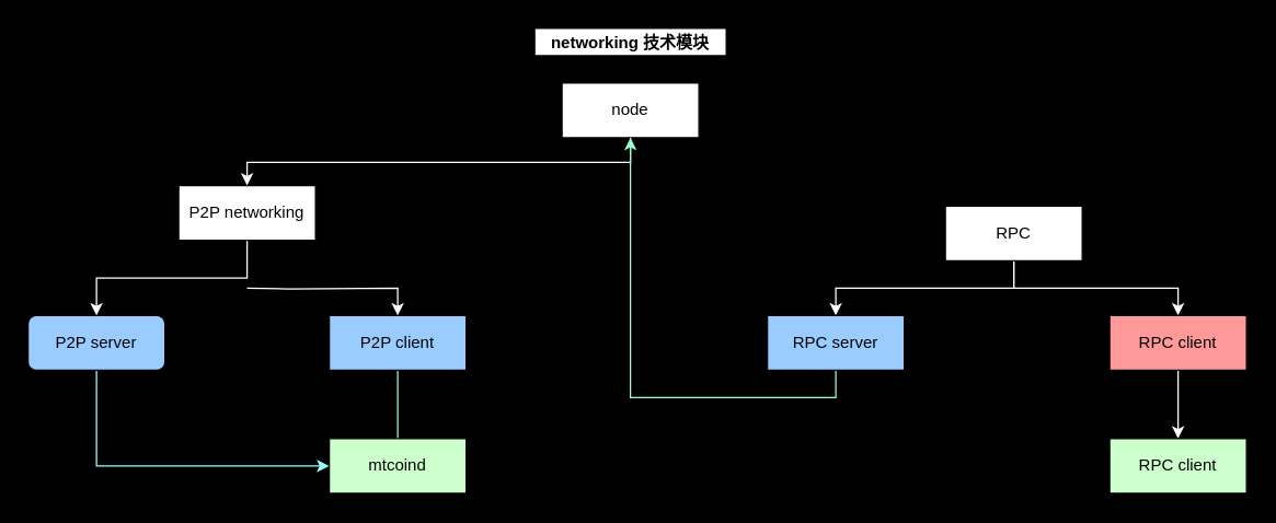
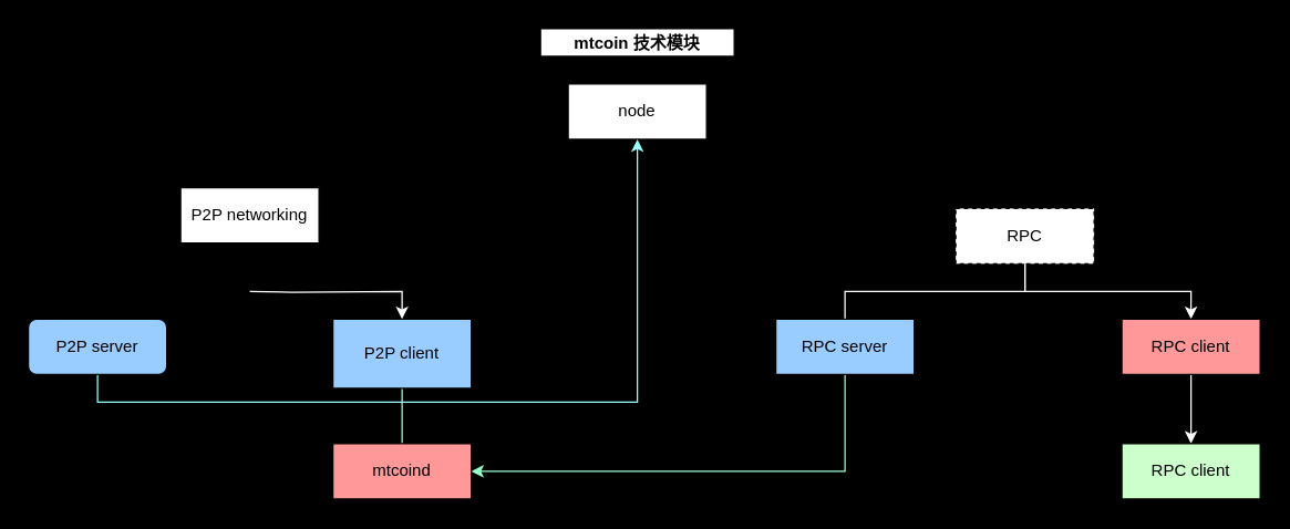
- <mxCell id="2" value="networking 技术模块" style="swimlane;startSize=20;horizontal=1;childLayout=treeLayout;horizontalTree=0;resizable=0;containerType=tree;" vertex="1" parent="1"><mxGeometry x="390" y="20" width="140" height="190" as="geometry" /></mxCell>
+ <mxCell id="2" value="mtcoin 技术模块" style="swimlane;startSize=20;horizontal=1;childLayout=treeLayout;horizontalTree=0;resizable=0;containerType=tree;" vertex="1" parent="1"><mxGeometry x="390" y="20" width="140" height="190" as="geometry" /></mxCell>
- <mxCell id="11" value="" style="edgeStyle=elbowEdgeStyle;elbow=vertical;html=1;rounded=0;strokeColor=#FFFFFF;" edge="1" parent="1" source="3" target="10"><mxGeometry relative="1" as="geometry" /></mxCell>
- <mxCell id="14" value="RPC" style="whiteSpace=wrap;html=1;" vertex="1" parent="1"><mxGeometry x="690" y="150" width="100" height="40" as="geometry" /></mxCell>
+ <mxCell id="14" value="RPC" style="whiteSpace=wrap;html=1;dashed=1;" vertex="1" parent="1"><mxGeometry x="690" y="150" width="100" height="40" as="geometry" /></mxCell>
- <mxCell id="6" style="edgeStyle=orthogonalEdgeStyle;rounded=0;orthogonalLoop=1;jettySize=auto;html=1;exitX=0.5;exitY=1;exitDx=0;exitDy=0;strokeColor=#FFFFFF;" edge="1" parent="1" source="10" target="5"><mxGeometry relative="1" as="geometry" /></mxCell>
- <mxCell id="12" style="edgeStyle=orthogonalEdgeStyle;rounded=0;orthogonalLoop=1;jettySize=auto;html=1;exitX=0.5;exitY=1;exitDx=0;exitDy=0;entryX=0.5;entryY=0;entryDx=0;entryDy=0;strokeColor=#FFFFFF;" edge="1" parent="1" source="14" target="16"><mxGeometry relative="1" as="geometry" /></mxCell>
+ <mxCell id="12" style="edgeStyle=orthogonalEdgeStyle;rounded=0;orthogonalLoop=1;jettySize=auto;html=1;exitX=0.5;exitY=1;exitDx=0;exitDy=0;entryX=0.5;entryY=0;entryDx=0;entryDy=0;strokeColor=#FFFFFF;endArrow=none;" edge="1" parent="1" source="14" target="16"><mxGeometry relative="1" as="geometry" /></mxCell>
- <mxCell id="8" value="P2P client" style="whiteSpace=wrap;html=1;fillColor=#99CCFF;" vertex="1" parent="1"><mxGeometry x="240" y="230" width="100" height="40" as="geometry" /></mxCell>
+ <mxCell id="8" value="P2P client" style="whiteSpace=wrap;html=1;fillColor=#99CCFF;" vertex="1" parent="1"><mxGeometry x="240" y="230" width="100" height="50" as="geometry" /></mxCell>
- <mxCell id="15" style="edgeStyle=orthogonalEdgeStyle;rounded=0;orthogonalLoop=1;jettySize=auto;html=1;exitX=0.5;exitY=1;exitDx=0;exitDy=0;strokeColor=#99FFCC;" edge="1" parent="1" source="16" target="3"><mxGeometry relative="1" as="geometry"><mxPoint x="290" y="350" as="targetPoint" /></mxGeometry></mxCell>
+ <mxCell id="15" style="edgeStyle=orthogonalEdgeStyle;rounded=0;orthogonalLoop=1;jettySize=auto;html=1;exitX=0.5;exitY=1;exitDx=0;exitDy=0;strokeColor=#99FFCC;entryX=1;entryY=0.5;entryDx=0;entryDy=0;" edge="1" parent="1" source="16" target="19"><mxGeometry relative="1" as="geometry"><mxPoint x="290" y="350" as="targetPoint" /></mxGeometry></mxCell>
- <mxCell id="4" style="edgeStyle=orthogonalEdgeStyle;rounded=0;orthogonalLoop=1;jettySize=auto;html=1;exitX=0.5;exitY=1;exitDx=0;exitDy=0;strokeColor=#99FFFF;entryX=0;entryY=0.5;entryDx=0;entryDy=0;" edge="1" parent="1" source="5" target="19"><mxGeometry relative="1" as="geometry" /></mxCell>
+ <mxCell id="4" style="edgeStyle=orthogonalEdgeStyle;rounded=0;orthogonalLoop=1;jettySize=auto;html=1;exitX=0.5;exitY=1;exitDx=0;exitDy=0;strokeColor=#99FFFF;" edge="1" parent="1" source="5" target="3"><mxGeometry relative="1" as="geometry" /></mxCell>
- <mxCell id="19" value="mtcoind" style="whiteSpace=wrap;html=1;fillColor=#CCFFCC;" vertex="1" parent="1"><mxGeometry x="240" y="320" width="100" height="40" as="geometry" /></mxCell>
+ <mxCell id="19" value="mtcoind" style="whiteSpace=wrap;html=1;fillColor=#ff9999;" vertex="1" parent="1"><mxGeometry x="240" y="320" width="100" height="40" as="geometry" /></mxCell>
